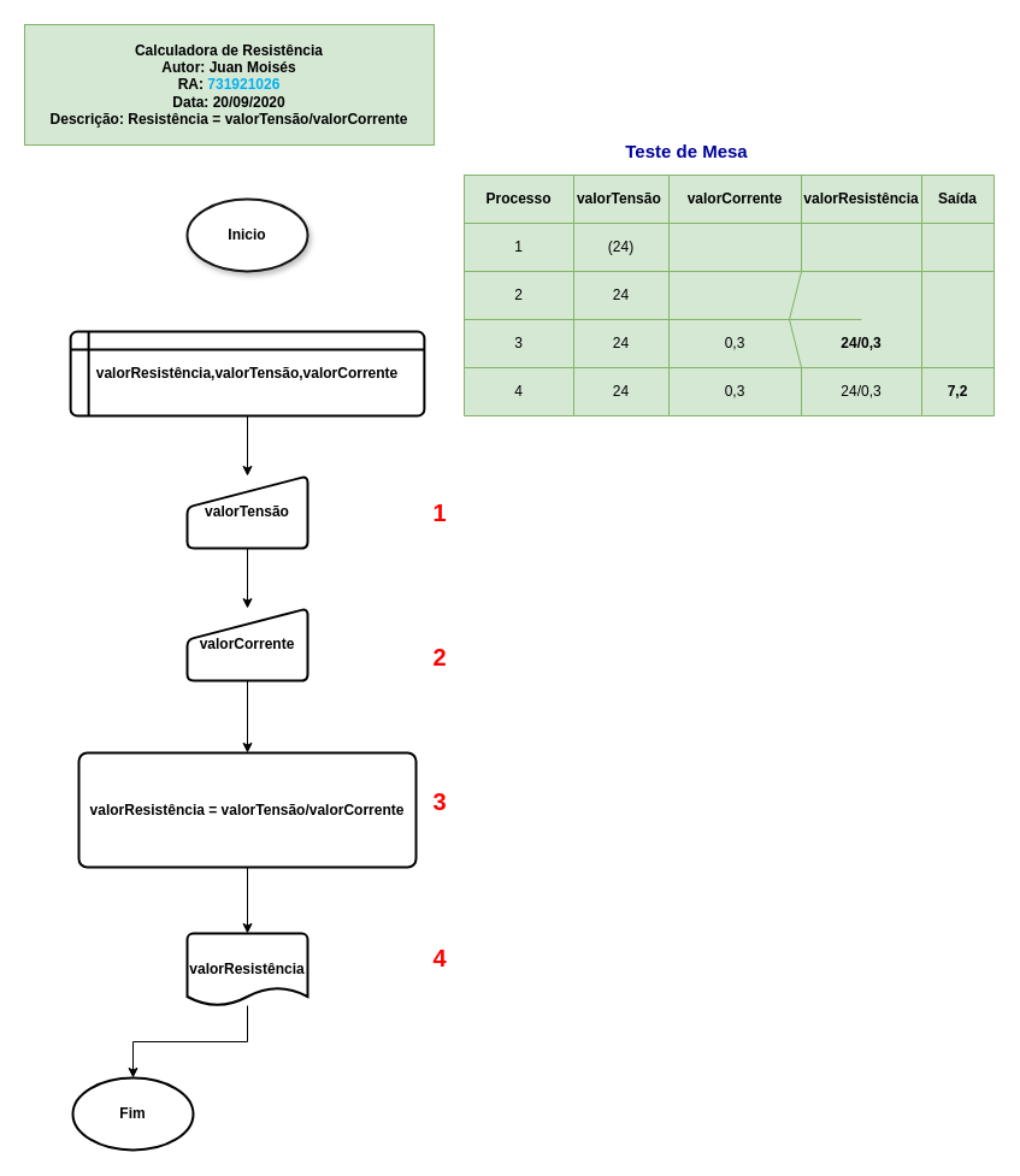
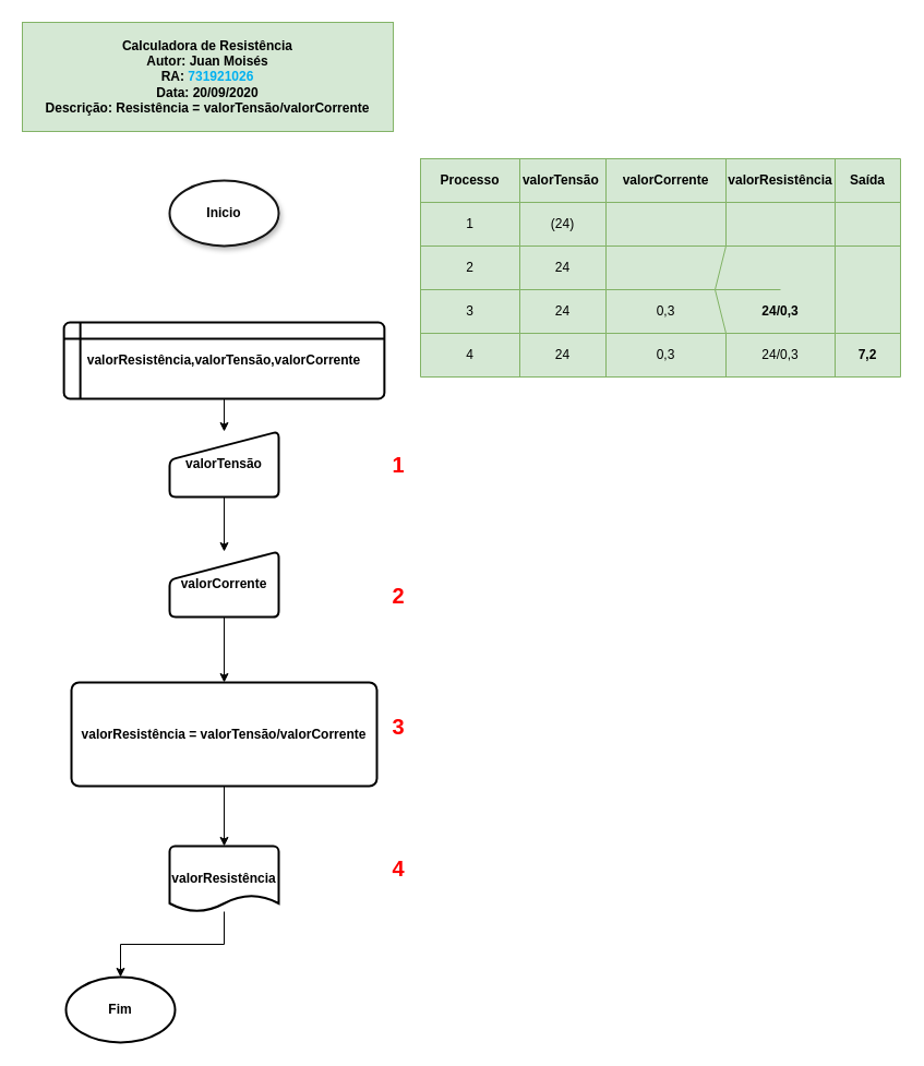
- <mxCell id="43" value="&lt;b style=&quot;font-size: 15px&quot;&gt;&lt;font color=&quot;#000099&quot;&gt;Teste de Mesa&lt;/font&gt;&lt;/b&gt;" style="text;html=1;strokeColor=none;fillColor=none;align=center;verticalAlign=middle;whiteSpace=wrap;rounded=0;shadow=1;fontSize=15;" parent="1" vertex="1"><mxGeometry x="495" y="115" width="150" height="20" as="geometry" /></mxCell>
- <mxCell id="5" value="valorResistência,valorTensão,valorCorrente" style="shape=internalStorage;whiteSpace=wrap;html=1;dx=15;dy=15;rounded=1;arcSize=8;strokeWidth=2;fontStyle=1" parent="1" vertex="1"><mxGeometry x="58.13" y="275" width="293.75" height="70" as="geometry" /></mxCell>
+ <mxCell id="5" value="valorResistência,valorTensão,valorCorrente" style="shape=internalStorage;whiteSpace=wrap;html=1;dx=15;dy=15;rounded=1;arcSize=8;strokeWidth=2;fontStyle=1" parent="1" vertex="1"><mxGeometry x="58.13" y="295" width="293.75" height="70" as="geometry" /></mxCell>
